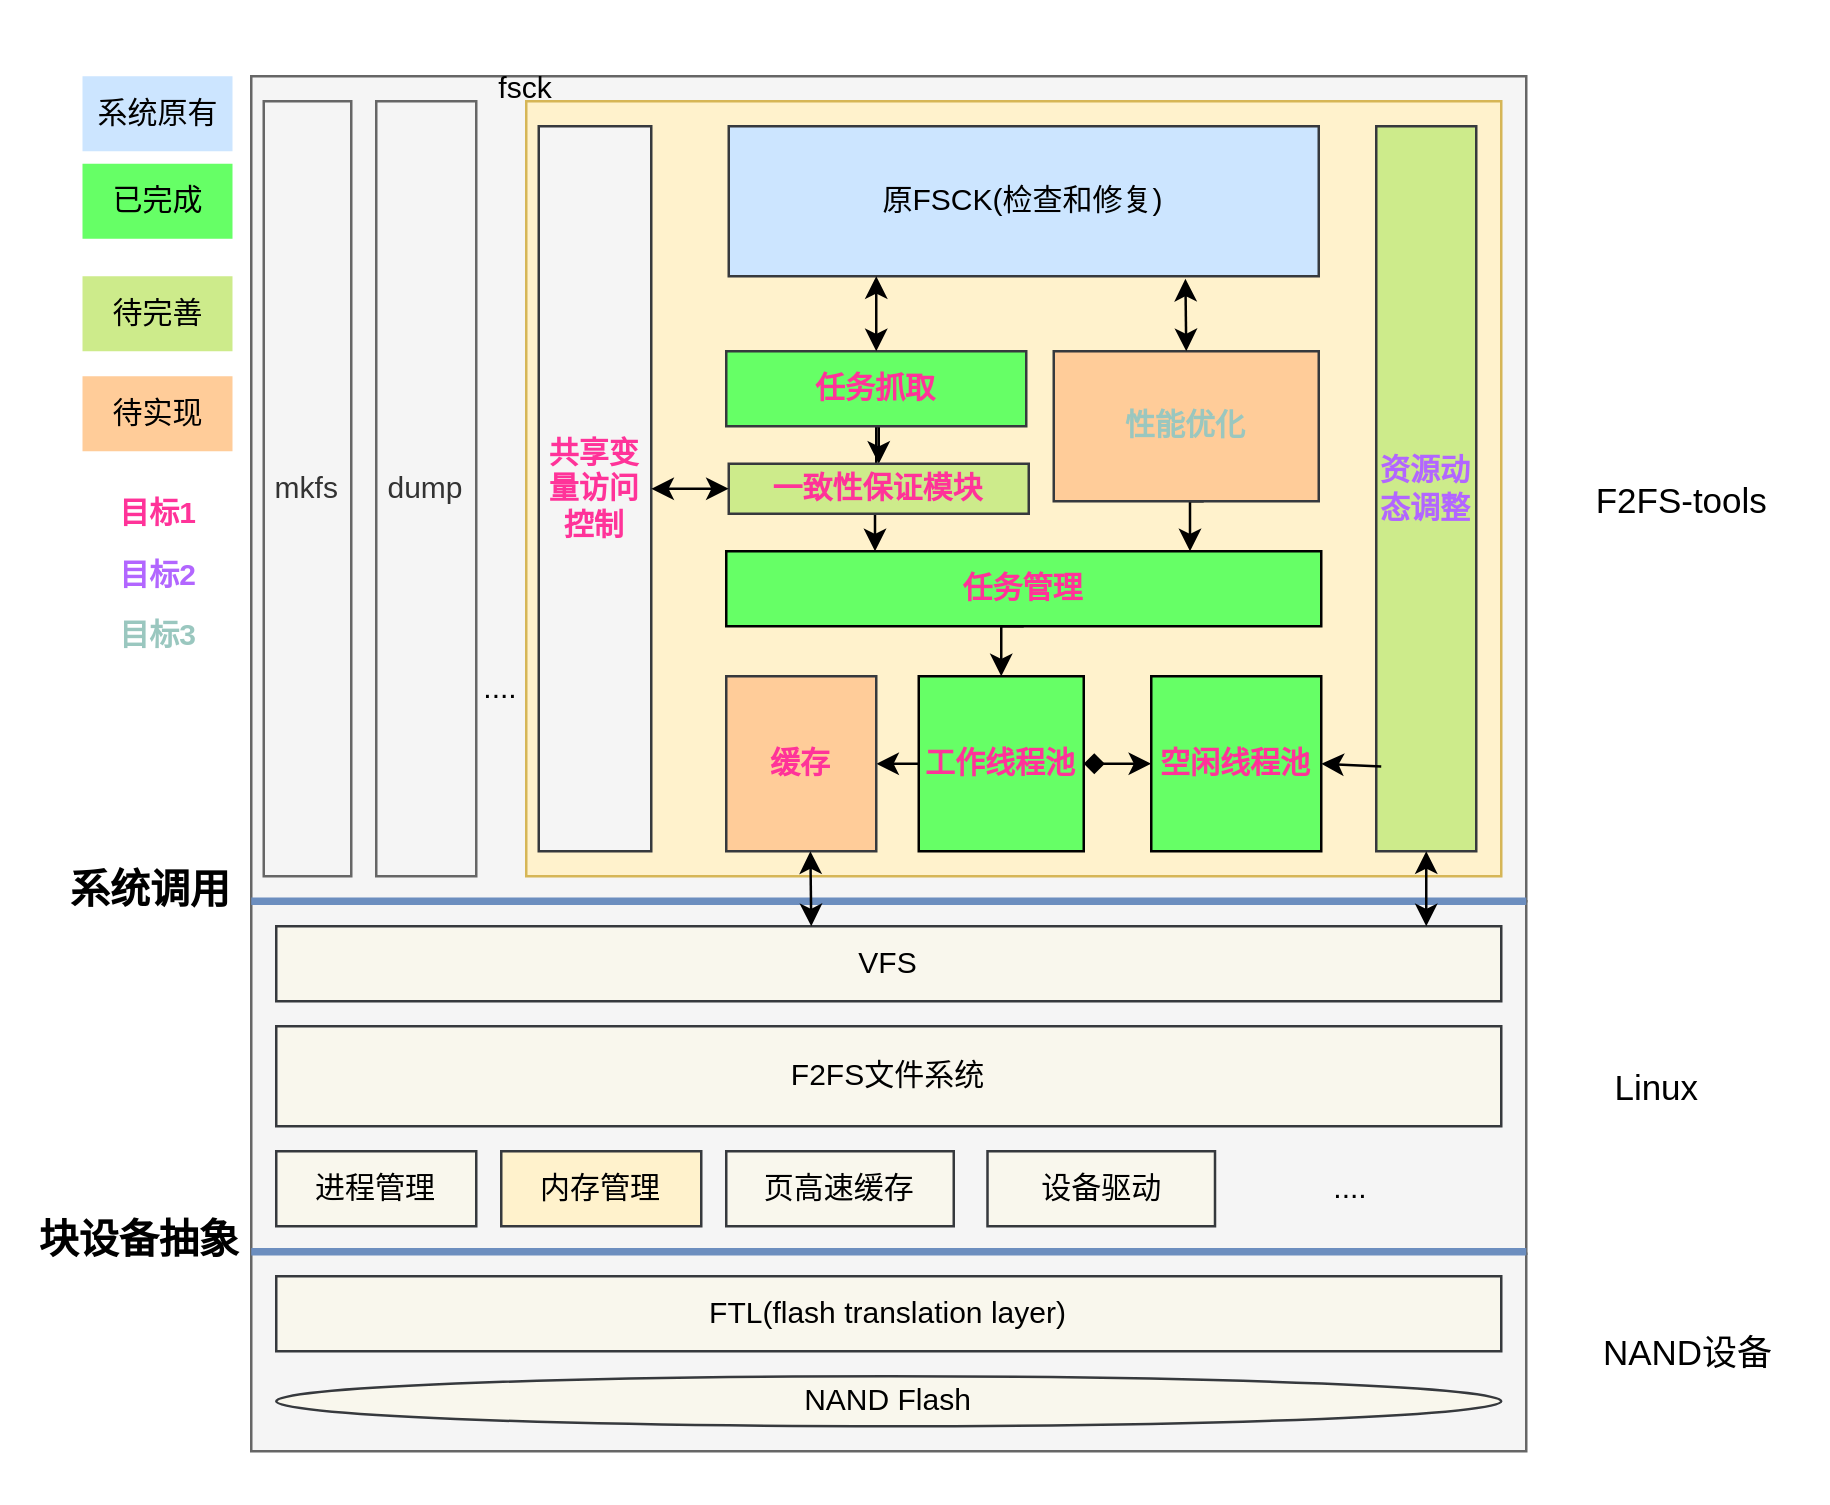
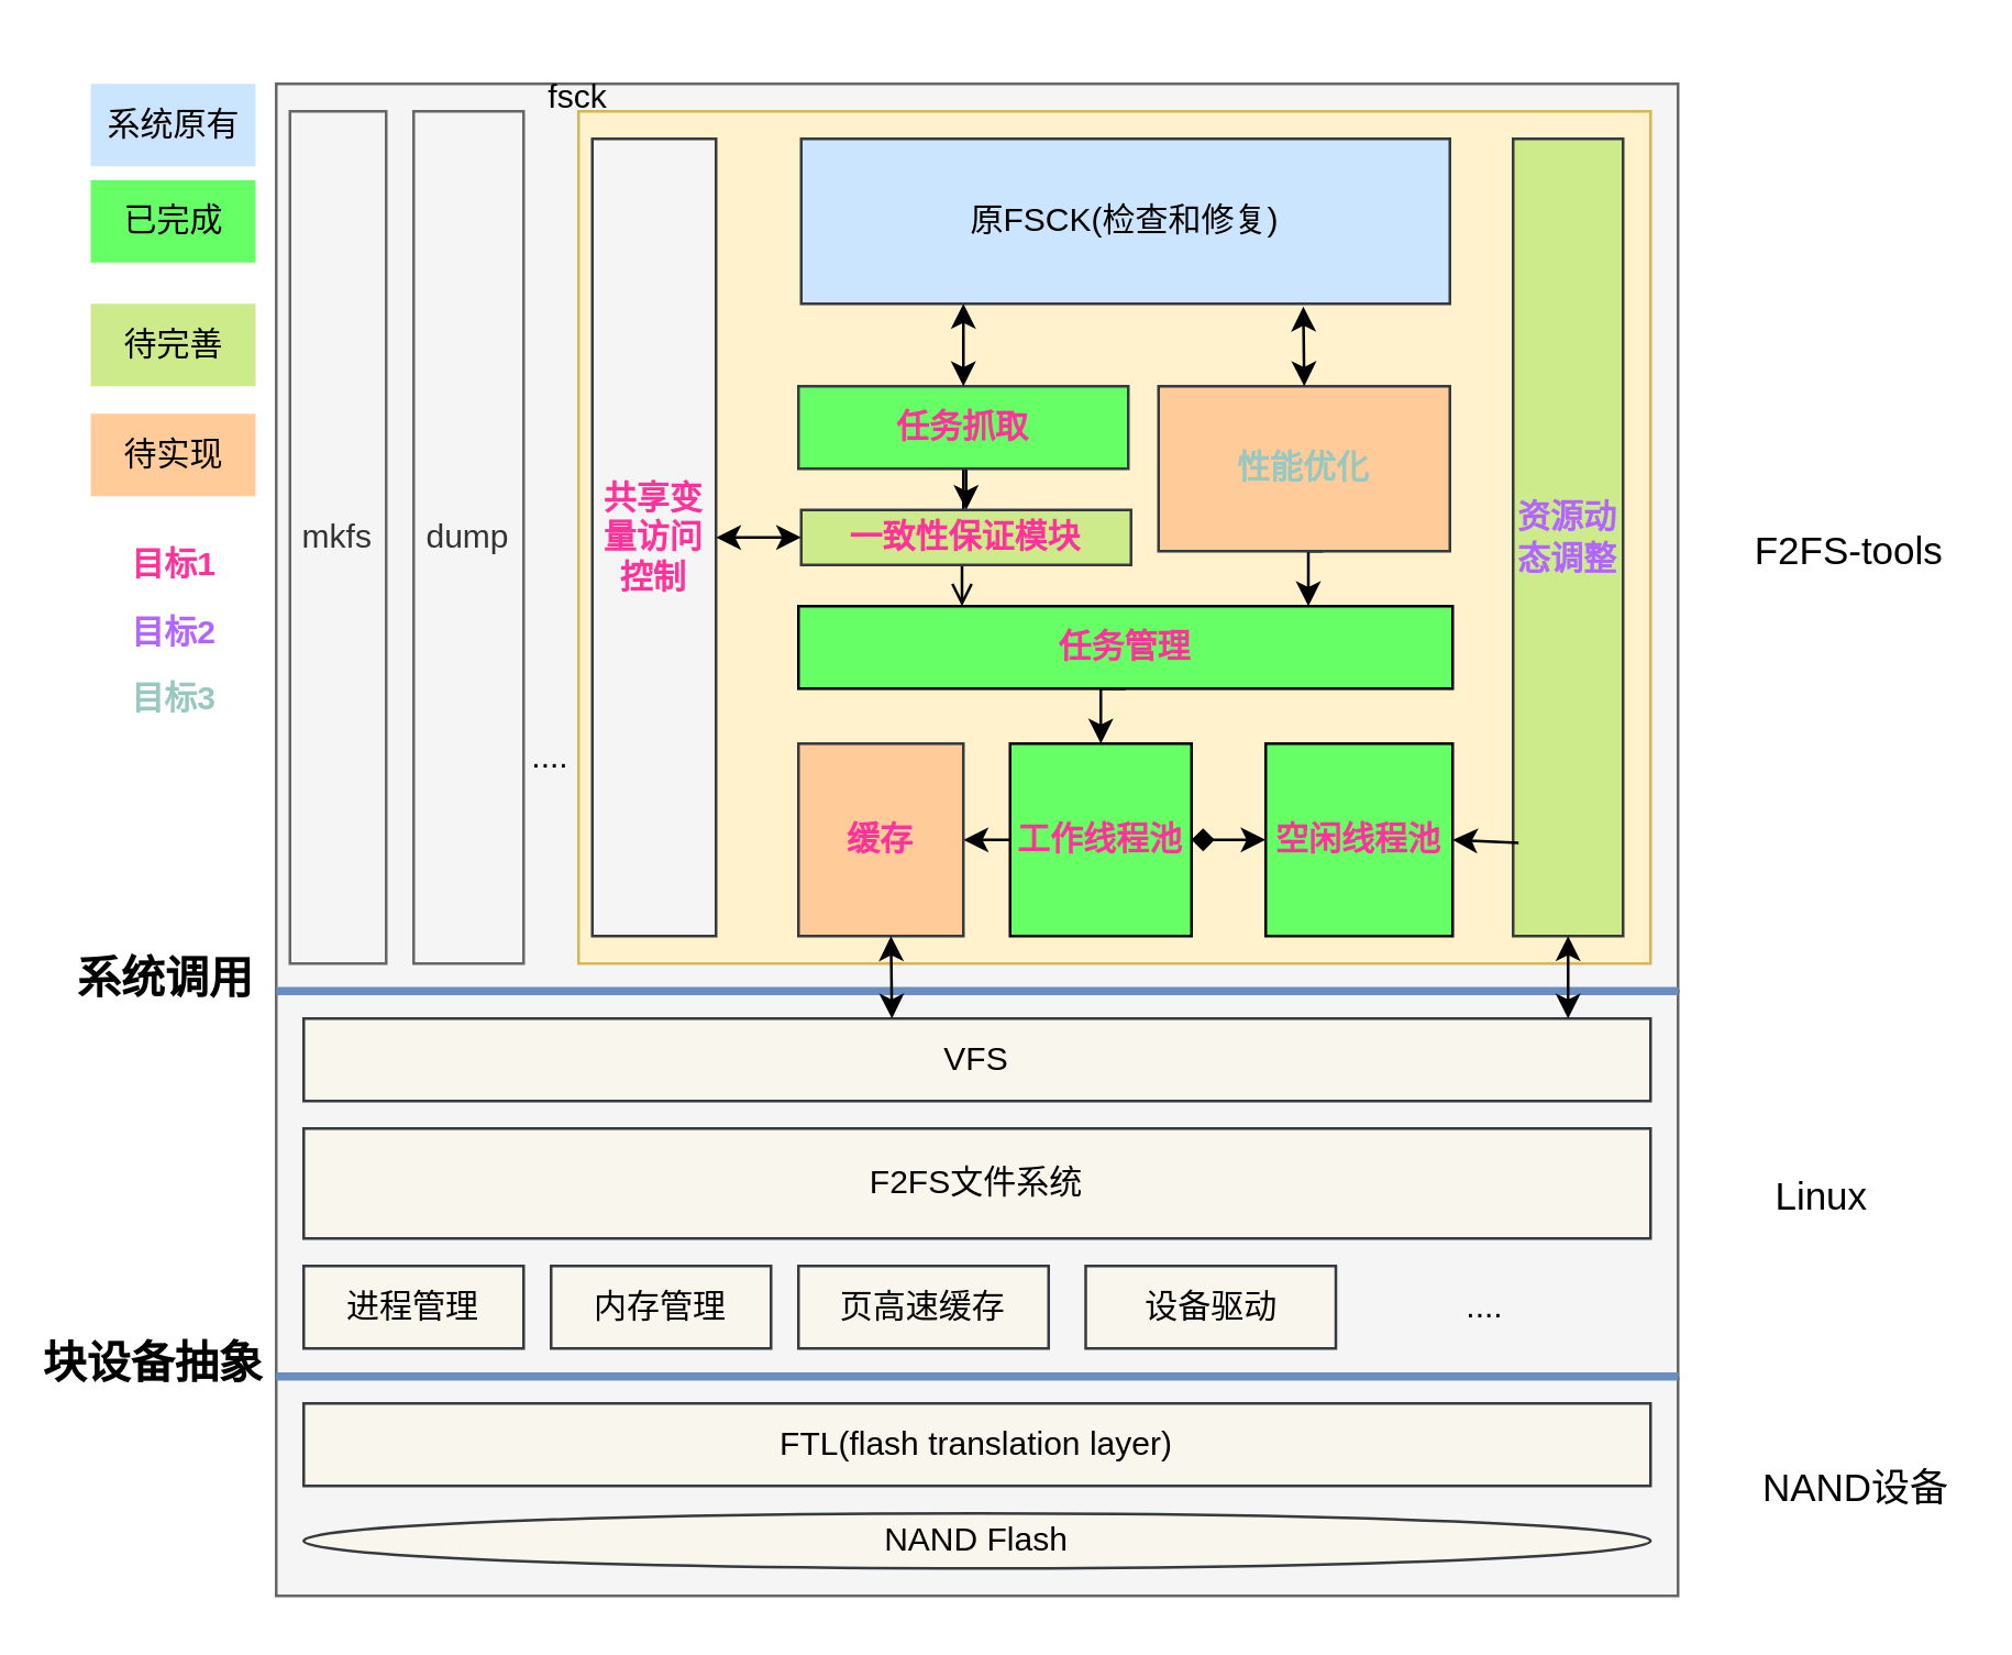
- <mxCell id="35" style="edgeStyle=orthogonalEdgeStyle;rounded=0;orthogonalLoop=1;jettySize=auto;html=1;exitX=0.5;exitY=1;exitDx=0;exitDy=0;entryX=0.25;entryY=0;entryDx=0;entryDy=0;" edge="1" parent="1" source="36" target="24"><mxGeometry relative="1" as="geometry" /></mxCell>
+ <mxCell id="35" style="edgeStyle=orthogonalEdgeStyle;rounded=0;orthogonalLoop=1;jettySize=auto;html=1;exitX=0.5;exitY=1;exitDx=0;exitDy=0;entryX=0.25;entryY=0;entryDx=0;entryDy=0;endArrow=open;" edge="1" parent="1" source="36" target="24"><mxGeometry relative="1" as="geometry" /></mxCell>
- <mxCell id="9" value="内存管理" style="rounded=0;whiteSpace=wrap;html=1;fillColor=#fff2cc;strokeColor=#36393d;" vertex="1" parent="1"><mxGeometry x="200" y="460" width="80" height="30" as="geometry" /></mxCell>
+ <mxCell id="9" value="内存管理" style="rounded=0;whiteSpace=wrap;html=1;fillColor=#f9f7ed;strokeColor=#36393d;" vertex="1" parent="1"><mxGeometry x="200" y="460" width="80" height="30" as="geometry" /></mxCell>
